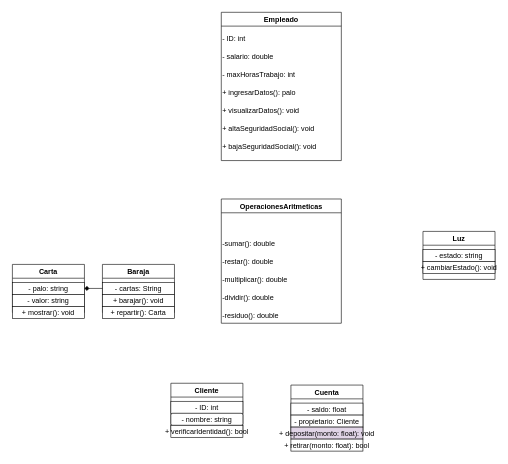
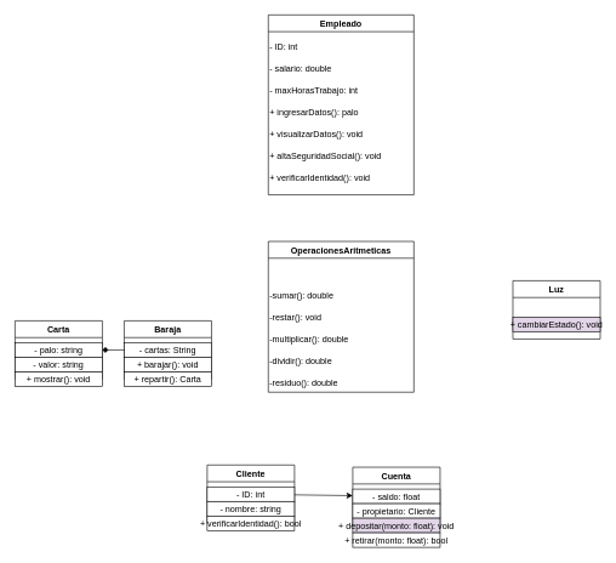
- <mxCell id="37" value="+ bajaSeguridadSocial(): void" style="text" vertex="1" parent="30"><mxGeometry y="210" width="200" height="30" as="geometry" /></mxCell>
+ <mxCell id="37" value="+ verificarIdentidad(): void" style="text" vertex="1" parent="30"><mxGeometry y="210" width="200" height="30" as="geometry" /></mxCell>
- <mxCell id="12" value="- estado: string" vertex="1" parent="11"><mxGeometry y="30" width="120" height="20" as="geometry" /></mxCell>
- <mxCell id="26" value="-restar(): double" style="text" vertex="1" parent="24"><mxGeometry y="90" width="200" height="30" as="geometry" /></mxCell>
+ <mxCell id="26" value="-restar(): void" style="text" vertex="1" parent="24"><mxGeometry y="90" width="200" height="30" as="geometry" /></mxCell>
- <mxCell id="13" value="+ cambiarEstado(): void" vertex="1" parent="11"><mxGeometry y="50" width="120" height="20" as="geometry" /></mxCell>
+ <mxCell id="13" value="+ cambiarEstado(): void" vertex="1" parent="11" style="fillColor=#e1d5e7;"><mxGeometry y="50" width="120" height="20" as="geometry" /></mxCell>
+ <mxCell id="23" edge="1" parent="1" source="14" target="18"><mxGeometry relative="1" as="geometry" /></mxCell>
- <mxCell id="16" value="- nombre: string" vertex="1" parent="14" style="rounded=1;"><mxGeometry y="50" width="120" height="20" as="geometry" /></mxCell>
+ <mxCell id="16" value="- nombre: string" vertex="1" parent="14"><mxGeometry y="50" width="120" height="20" as="geometry" /></mxCell>
